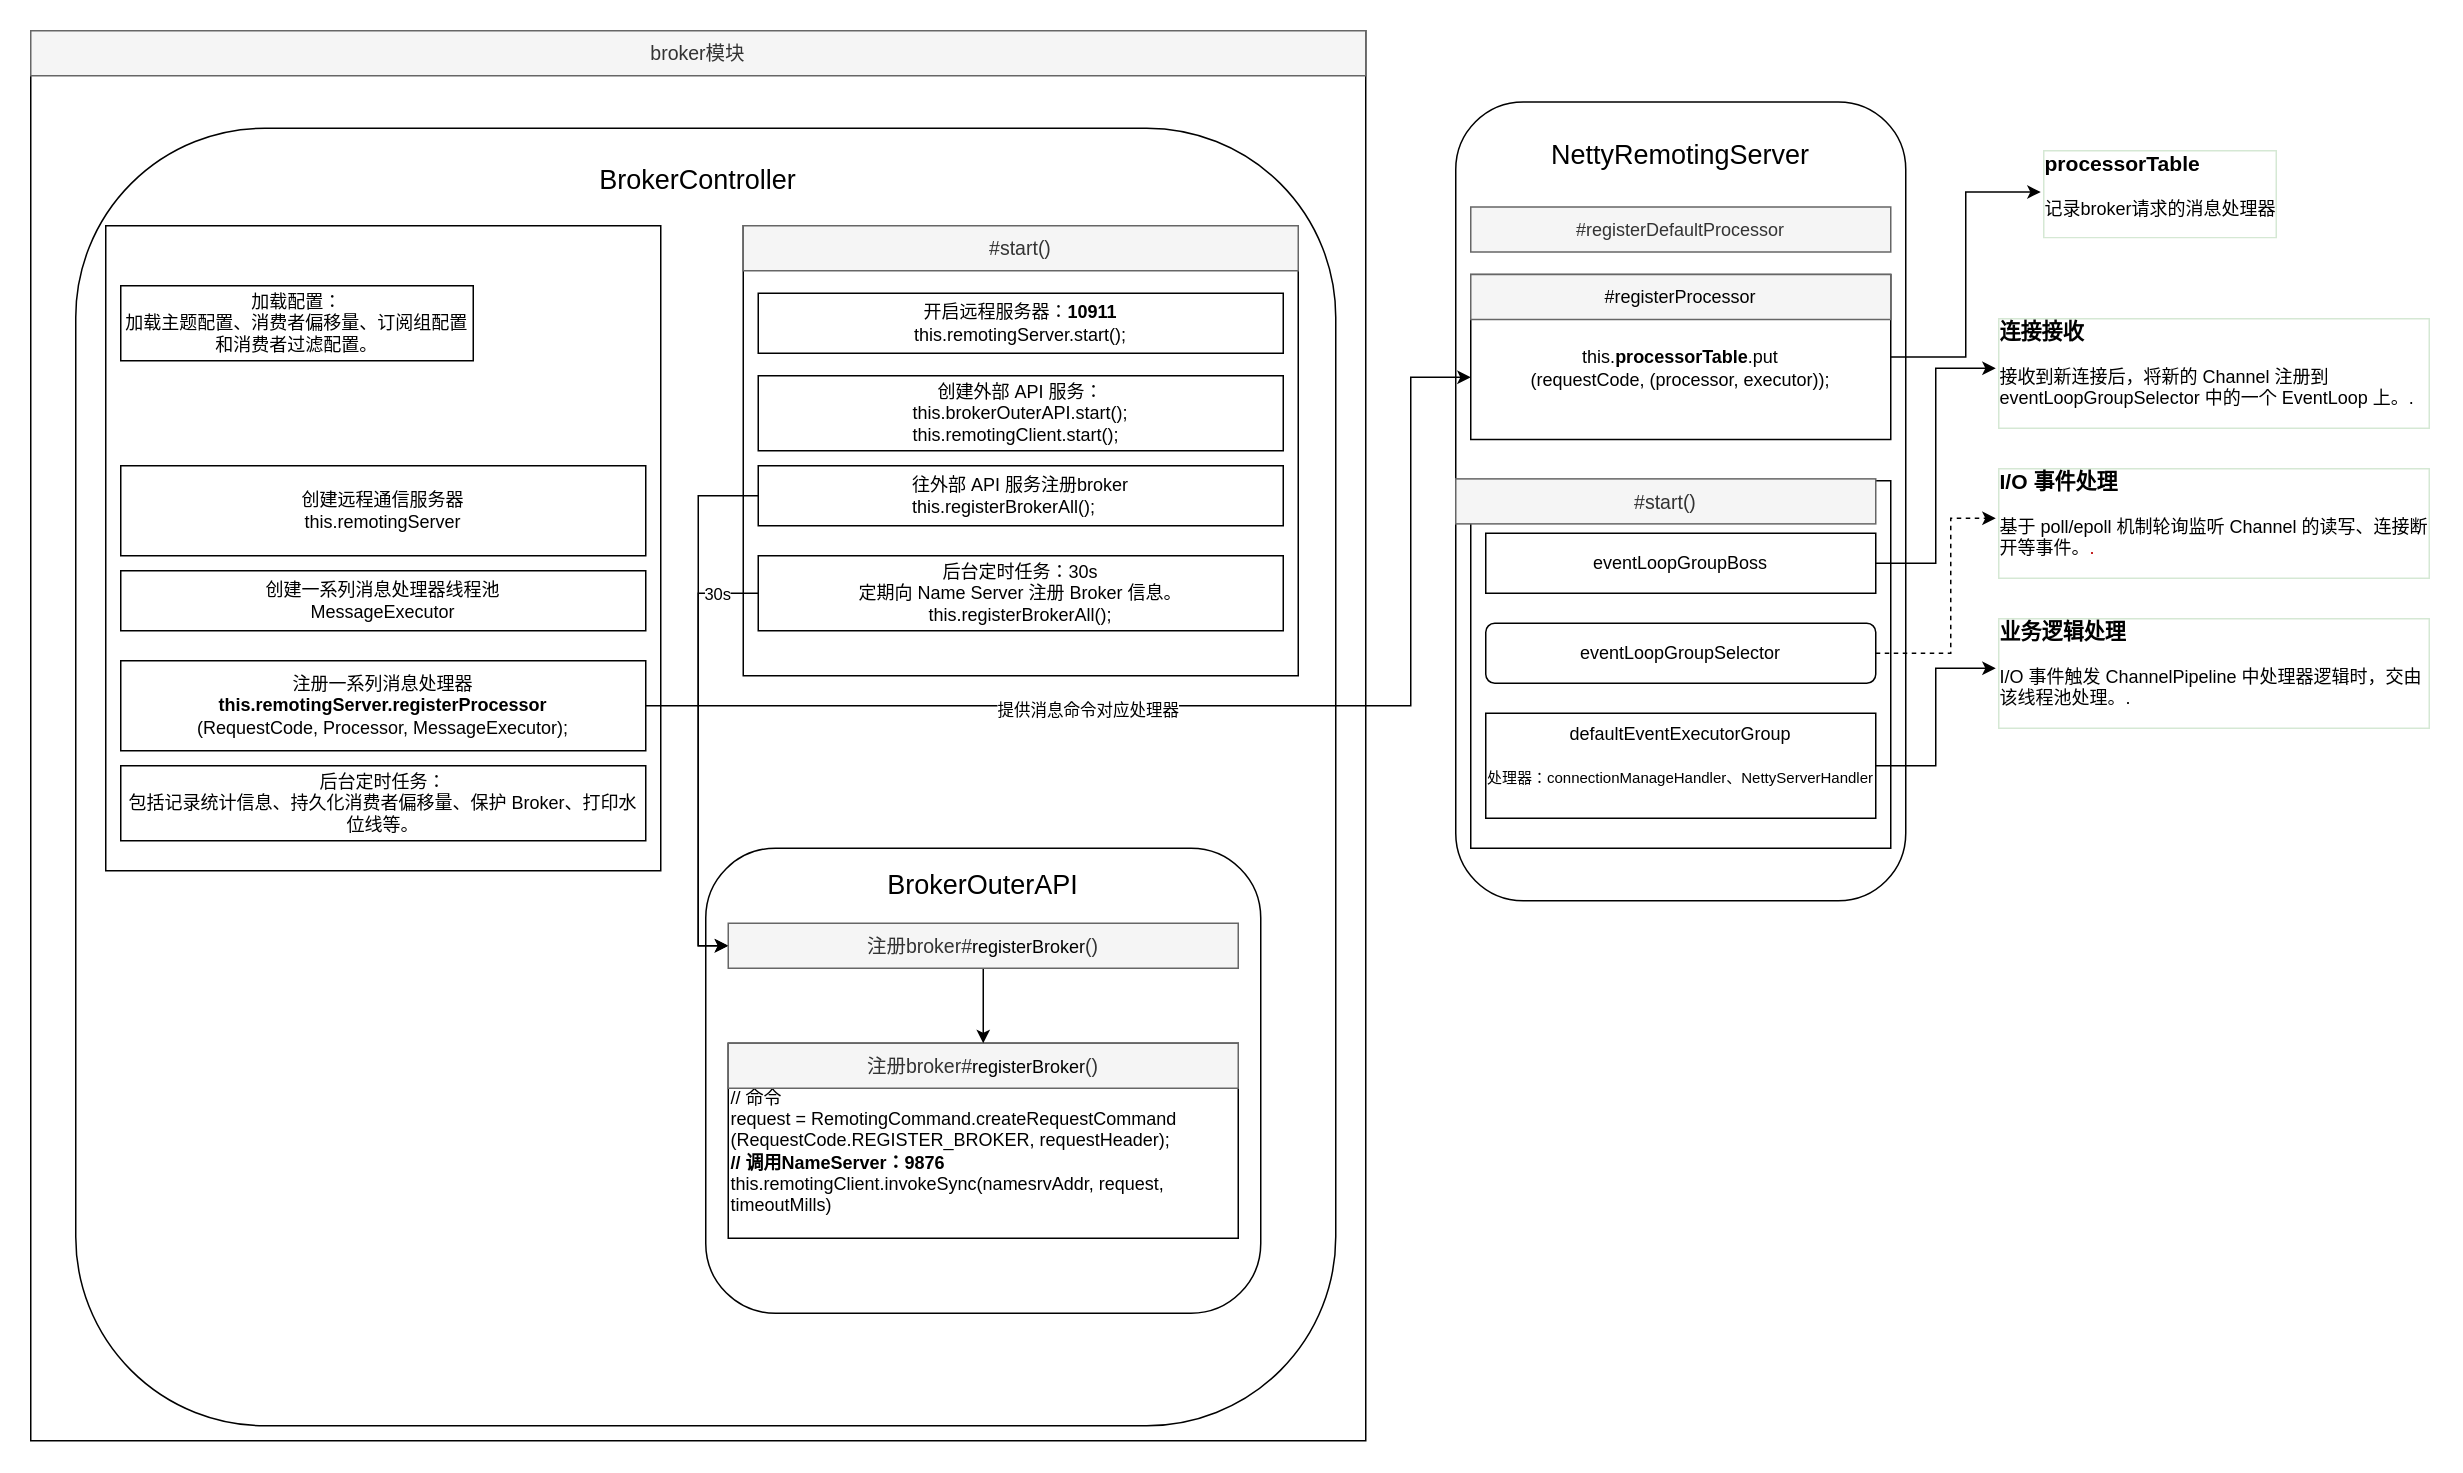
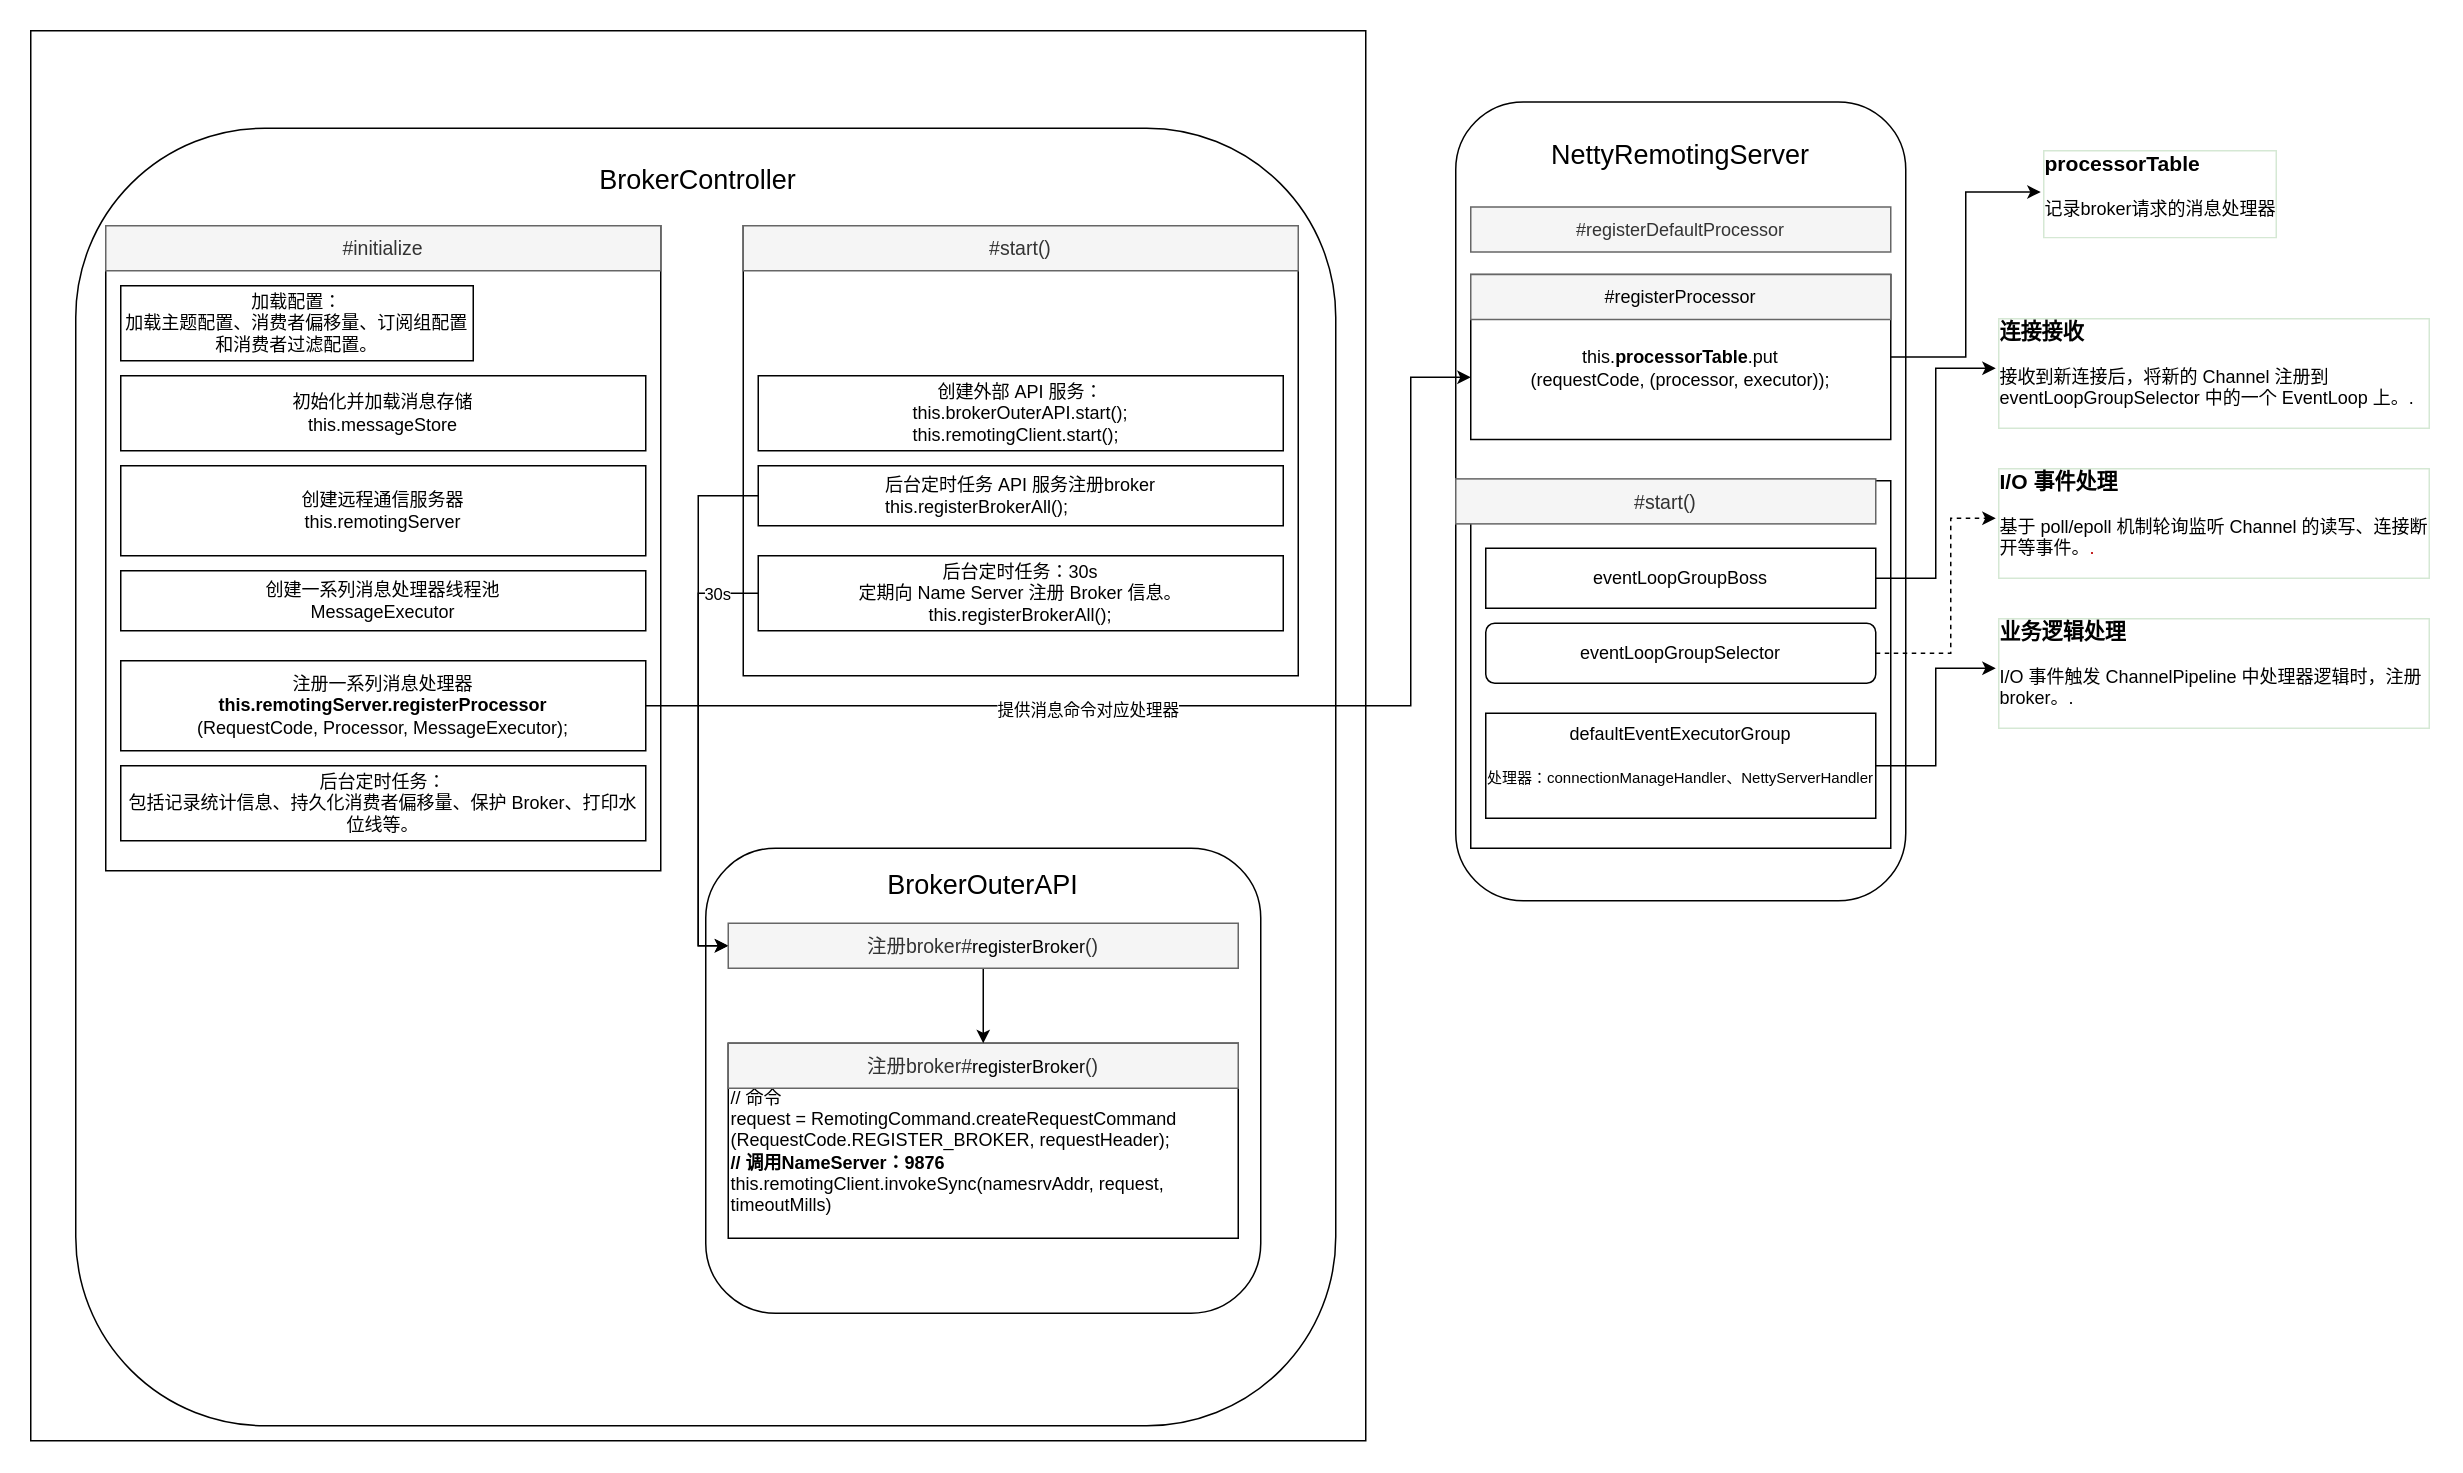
- <mxCell id="3" value="&lt;span style=&quot;font-size: 13px;&quot;&gt;broker模块&lt;/span&gt;" style="text;html=1;align=center;verticalAlign=middle;whiteSpace=wrap;rounded=0;labelBackgroundColor=none;textShadow=0;fillColor=#f5f5f5;fontColor=#333333;strokeColor=#666666;" parent="1" vertex="1"><mxGeometry x="20" y="20" width="890" height="30" as="geometry" /></mxCell>
+ <mxCell id="16" value="&lt;span style=&quot;font-size: 13px;&quot;&gt;#initialize&lt;/span&gt;" style="text;html=1;align=center;verticalAlign=middle;whiteSpace=wrap;rounded=0;labelBackgroundColor=none;textShadow=0;fillColor=#f5f5f5;fontColor=#333333;strokeColor=#666666;" parent="1" vertex="1"><mxGeometry x="70" y="150" width="370" height="30" as="geometry" /></mxCell>
- <mxCell id="19" value="开启远程服务器：&lt;b&gt;10911&lt;/b&gt;&lt;br&gt;&lt;div style=&quot;text-align: left;&quot;&gt;&lt;span style=&quot;background-color: transparent;&quot;&gt;this.remotingServer.start();&lt;/span&gt;&lt;/div&gt;" style="rounded=0;whiteSpace=wrap;html=1;" parent="1" vertex="1"><mxGeometry x="505" y="195" width="350" height="40" as="geometry" /></mxCell>
+ <mxCell id="8" value="&lt;div&gt;初始化并加载消息存储&lt;/div&gt;&lt;div style=&quot;&quot;&gt;&lt;div style=&quot;&quot;&gt;this.messageStore&lt;/div&gt;&lt;/div&gt;" style="rounded=0;whiteSpace=wrap;html=1;align=center;verticalAlign=middle;" parent="1" vertex="1"><mxGeometry x="80" y="250" width="350" height="50" as="geometry" /></mxCell>
- <mxCell id="38" value="往外部 API 服务注册broker&lt;br&gt;&lt;div style=&quot;text-align: left;&quot;&gt;this.registerBrokerAll();&lt;/div&gt;" style="rounded=0;whiteSpace=wrap;html=1;" vertex="1" parent="1"><mxGeometry x="505" y="310" width="350" height="40" as="geometry" /></mxCell>
+ <mxCell id="38" value="后台定时任务 API 服务注册broker&lt;br&gt;&lt;div style=&quot;text-align: left;&quot;&gt;this.registerBrokerAll();&lt;/div&gt;" style="rounded=0;whiteSpace=wrap;html=1;" vertex="1" parent="1"><mxGeometry x="505" y="310" width="350" height="40" as="geometry" /></mxCell>
- <mxCell id="23" value="eventLoopGroupBoss" style="rounded=0;whiteSpace=wrap;html=1;" parent="1" vertex="1"><mxGeometry x="990" y="355" width="260" height="40" as="geometry" /></mxCell>
+ <mxCell id="23" value="eventLoopGroupBoss" style="rounded=0;whiteSpace=wrap;html=1;" parent="1" vertex="1"><mxGeometry x="990" y="365" width="260" height="40" as="geometry" /></mxCell>
- <mxCell id="30" value="&lt;h3 style=&quot;margin-top: 0px;&quot;&gt;业务逻辑处理&lt;/h3&gt;&lt;p&gt;&lt;span style=&quot;background-color: transparent;&quot;&gt;I/O 事件触发&amp;nbsp;&lt;/span&gt;&lt;span style=&quot;background-color: transparent;&quot;&gt;ChannelPipeline 中处理器逻辑时，交由该线程池处理&lt;/span&gt;&lt;span style=&quot;background-color: transparent; color: light-dark(rgb(0, 0, 0), rgb(255, 255, 255));&quot;&gt;。&lt;/span&gt;&lt;font style=&quot;background-color: transparent;&quot;&gt;.&lt;/font&gt;&lt;/p&gt;" style="text;html=1;whiteSpace=wrap;overflow=hidden;rounded=0;labelBorderColor=#D5E8D4;" parent="1" vertex="1"><mxGeometry x="1330" y="405" width="290" height="80" as="geometry" /></mxCell>
+ <mxCell id="30" value="&lt;h3 style=&quot;margin-top: 0px;&quot;&gt;业务逻辑处理&lt;/h3&gt;&lt;p&gt;&lt;span style=&quot;background-color: transparent;&quot;&gt;I/O 事件触发&amp;nbsp;&lt;/span&gt;&lt;span style=&quot;background-color: transparent;&quot;&gt;ChannelPipeline 中处理器逻辑时，注册broker&lt;/span&gt;&lt;span style=&quot;background-color: transparent; color: light-dark(rgb(0, 0, 0), rgb(255, 255, 255));&quot;&gt;。&lt;/span&gt;&lt;font style=&quot;background-color: transparent;&quot;&gt;.&lt;/font&gt;&lt;/p&gt;" style="text;html=1;whiteSpace=wrap;overflow=hidden;rounded=0;labelBorderColor=#D5E8D4;" parent="1" vertex="1"><mxGeometry x="1330" y="405" width="290" height="80" as="geometry" /></mxCell>
